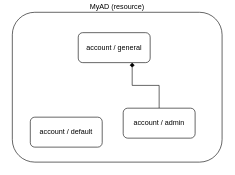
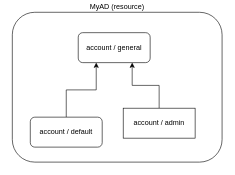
- <mxCell id="5" style="edgeStyle=orthogonalEdgeStyle;rounded=0;orthogonalLoop=1;jettySize=auto;html=1;exitX=0.5;exitY=0;exitDx=0;exitDy=0;entryX=0.75;entryY=1;entryDx=0;entryDy=0;endArrow=diamond;" edge="1" parent="1" source="6" target="7"><mxGeometry relative="1" as="geometry" /></mxCell>
+ <mxCell id="5" style="edgeStyle=orthogonalEdgeStyle;rounded=0;orthogonalLoop=1;jettySize=auto;html=1;exitX=0.5;exitY=0;exitDx=0;exitDy=0;entryX=0.75;entryY=1;entryDx=0;entryDy=0;" edge="1" parent="1" source="6" target="7"><mxGeometry relative="1" as="geometry" /></mxCell>
+ <mxCell id="3" style="edgeStyle=orthogonalEdgeStyle;rounded=0;orthogonalLoop=1;jettySize=auto;html=1;exitX=0.5;exitY=0;exitDx=0;exitDy=0;entryX=0.25;entryY=1;entryDx=0;entryDy=0;" parent="1" source="4" target="7" edge="1"><mxGeometry relative="1" as="geometry" /></mxCell>
- <mxCell id="6" value="account / admin" style="rounded=1;whiteSpace=wrap;html=1;" parent="1" vertex="1"><mxGeometry x="205" y="180" width="120" height="50" as="geometry" /></mxCell>
+ <mxCell id="6" value="account / admin" style="whiteSpace=wrap;html=1;rounded=0;" parent="1" vertex="1"><mxGeometry x="205" y="180" width="120" height="50" as="geometry" /></mxCell>
